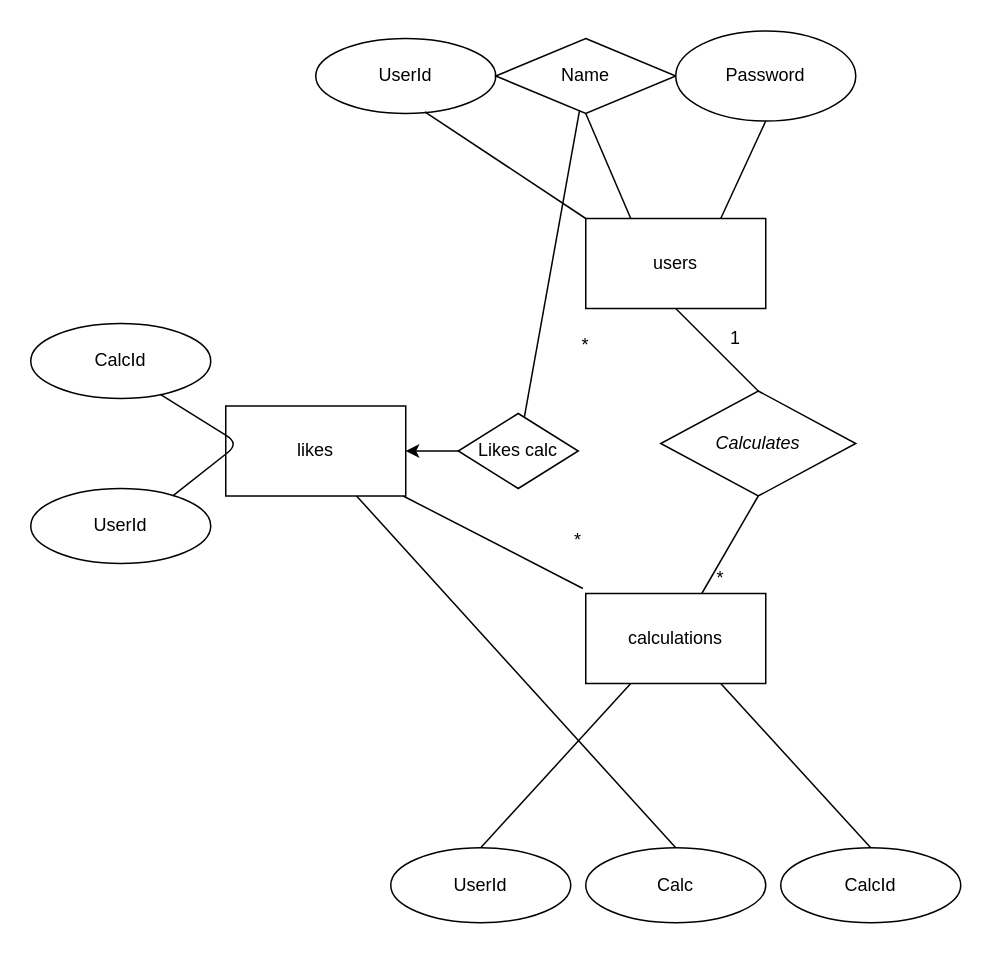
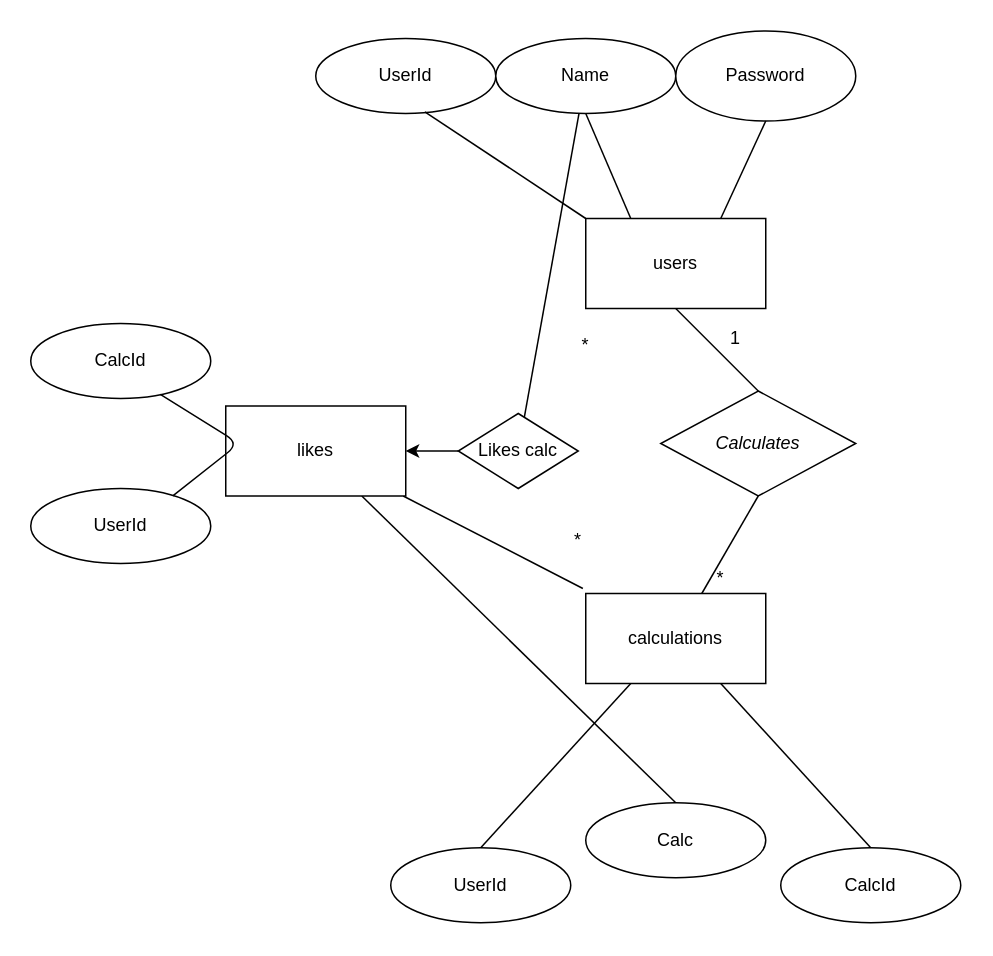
- <mxCell id="4" value="Name" style="rhombus;whiteSpace=wrap;html=1;" parent="1" vertex="1"><mxGeometry x="330" y="25" width="120" height="50" as="geometry" /></mxCell>
+ <mxCell id="4" value="Name" style="ellipse;whiteSpace=wrap;html=1;" parent="1" vertex="1"><mxGeometry x="330" y="25" width="120" height="50" as="geometry" /></mxCell>
- <mxCell id="11" value="Calc" style="ellipse;whiteSpace=wrap;html=1;" parent="1" vertex="1"><mxGeometry x="390" y="564.5" width="120" height="50" as="geometry" /></mxCell>
+ <mxCell id="11" value="Calc" style="ellipse;whiteSpace=wrap;html=1;" parent="1" vertex="1"><mxGeometry x="390" y="534.5" width="120" height="50" as="geometry" /></mxCell>
